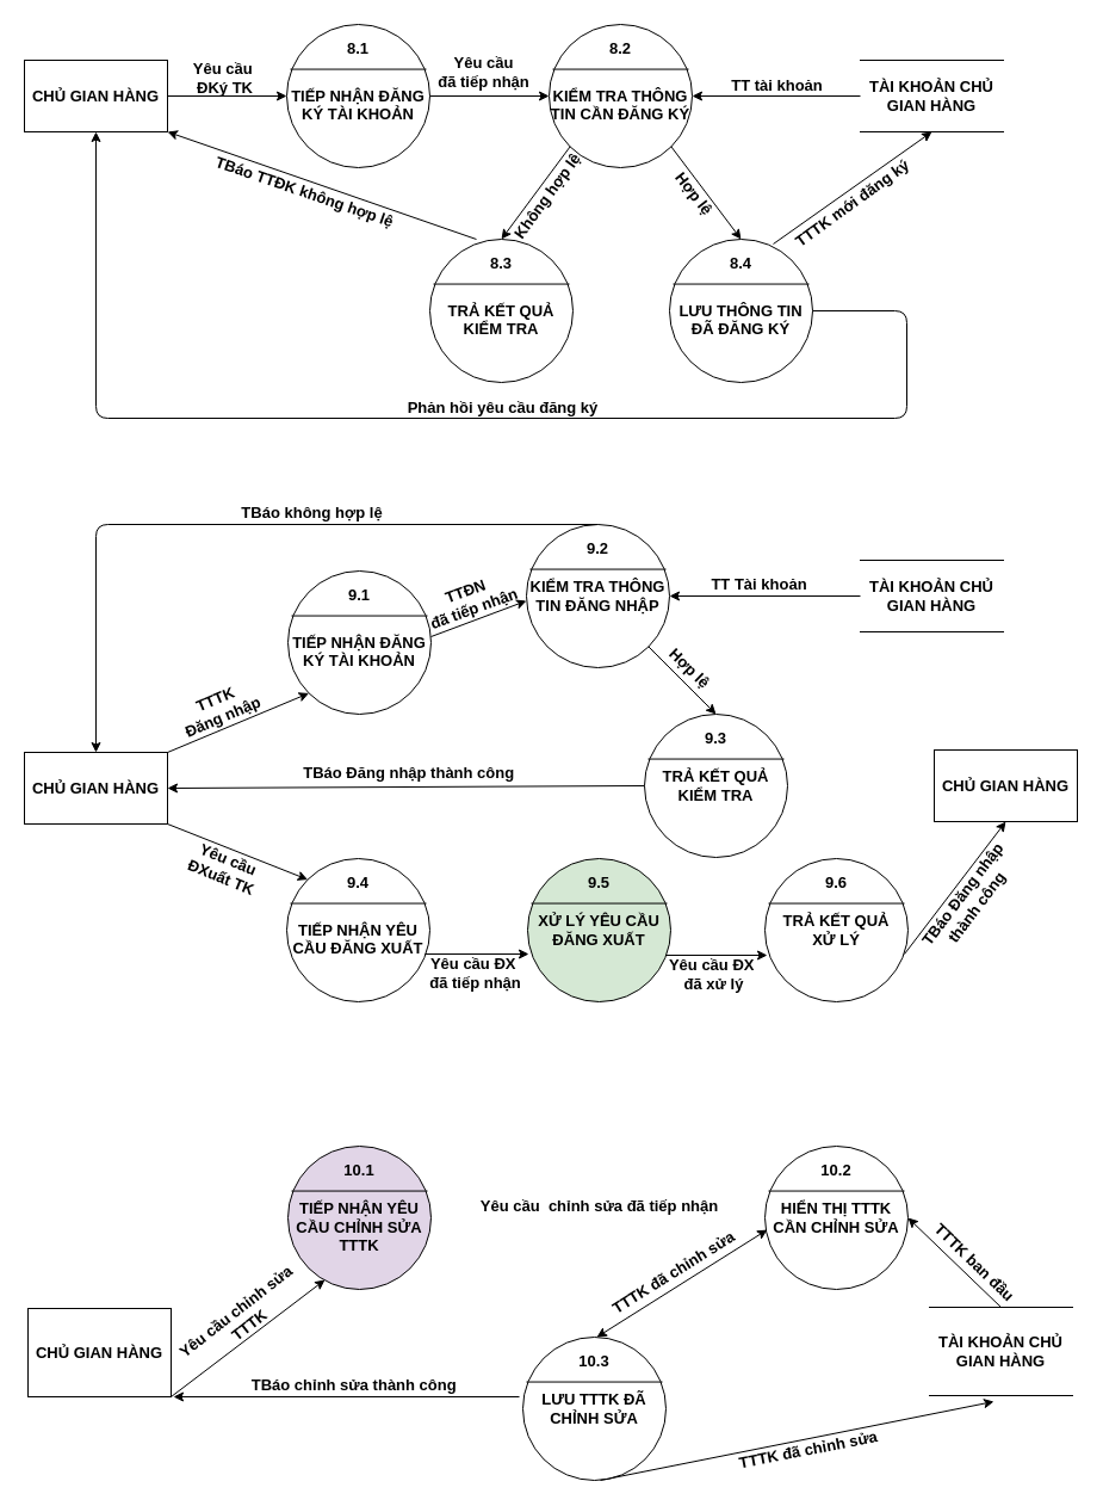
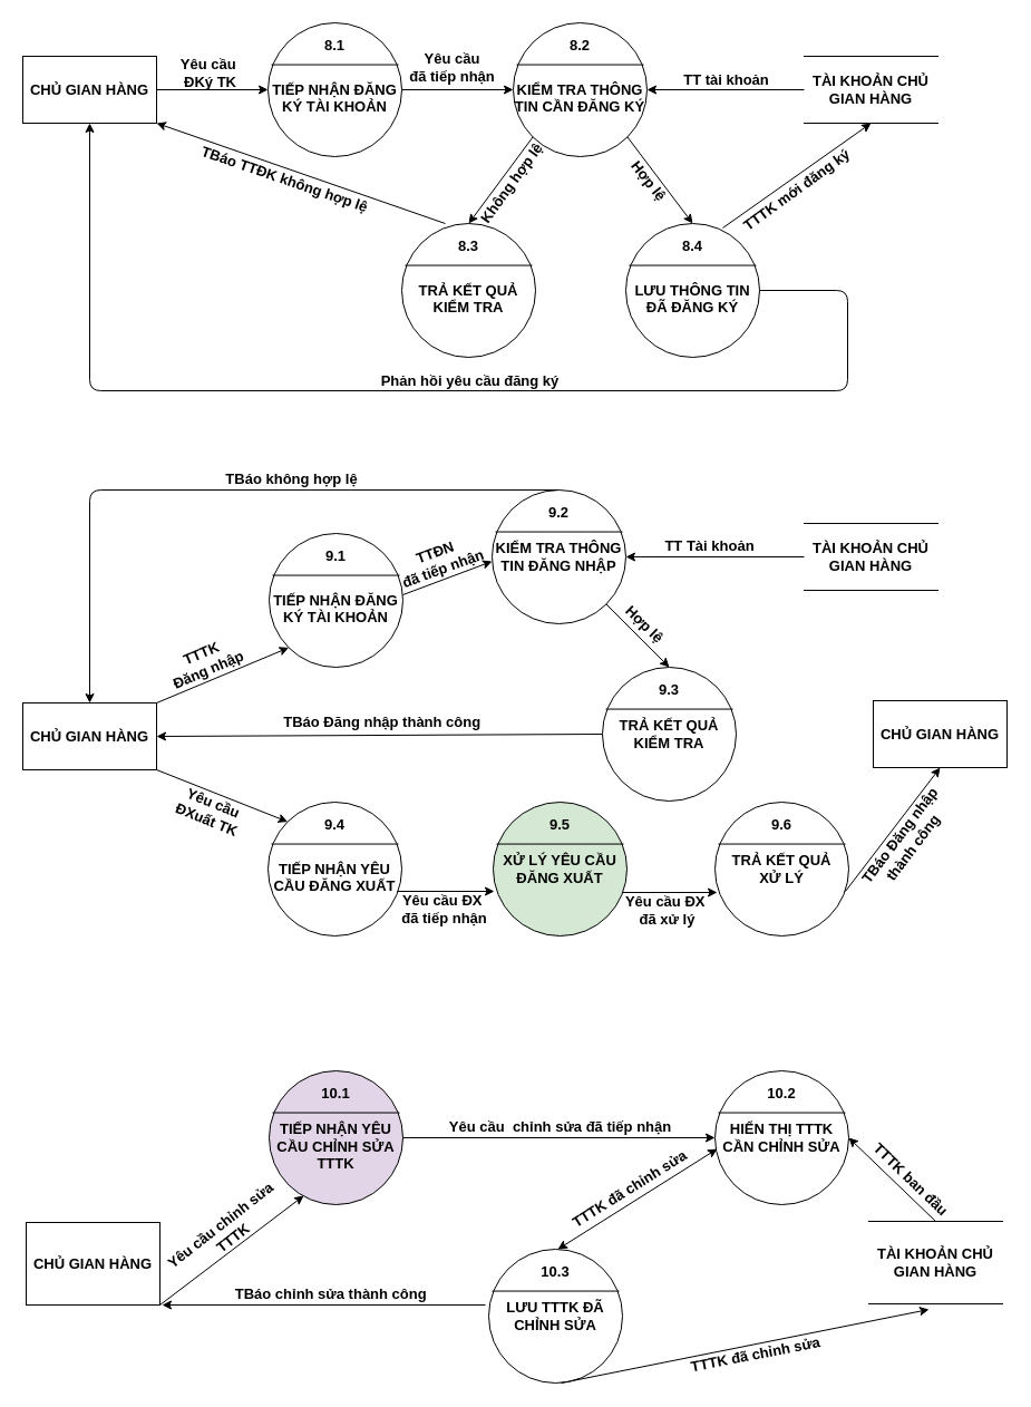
+ <mxCell id="85" value="" style="endArrow=classic;html=1;fontFamily=Helvetica;exitX=1;exitY=0.5;exitDx=0;exitDy=0;entryX=0;entryY=0.5;entryDx=0;entryDy=0;fontSize=13;" parent="1" source="73" target="76" edge="1"><mxGeometry width="50" height="50" relative="1" as="geometry"><mxPoint x="503" y="1100" as="sourcePoint" /><mxPoint x="553" y="1050" as="targetPoint" /></mxGeometry></mxCell>
